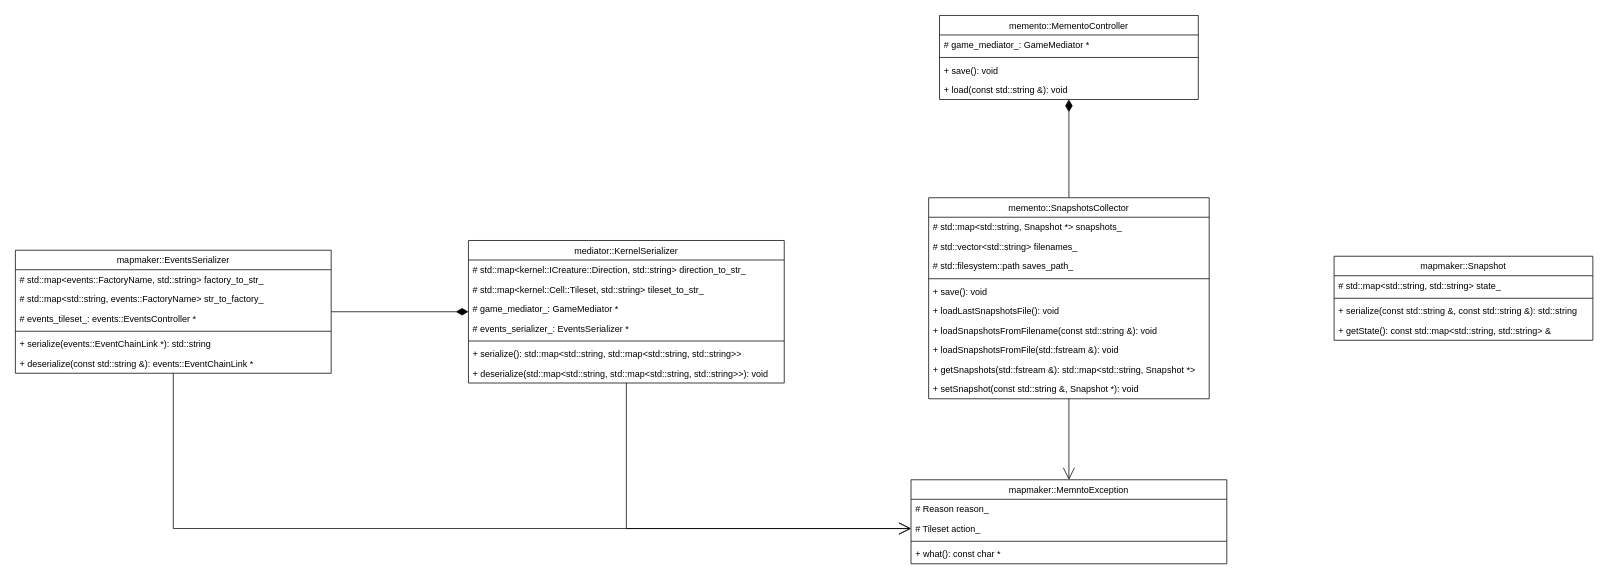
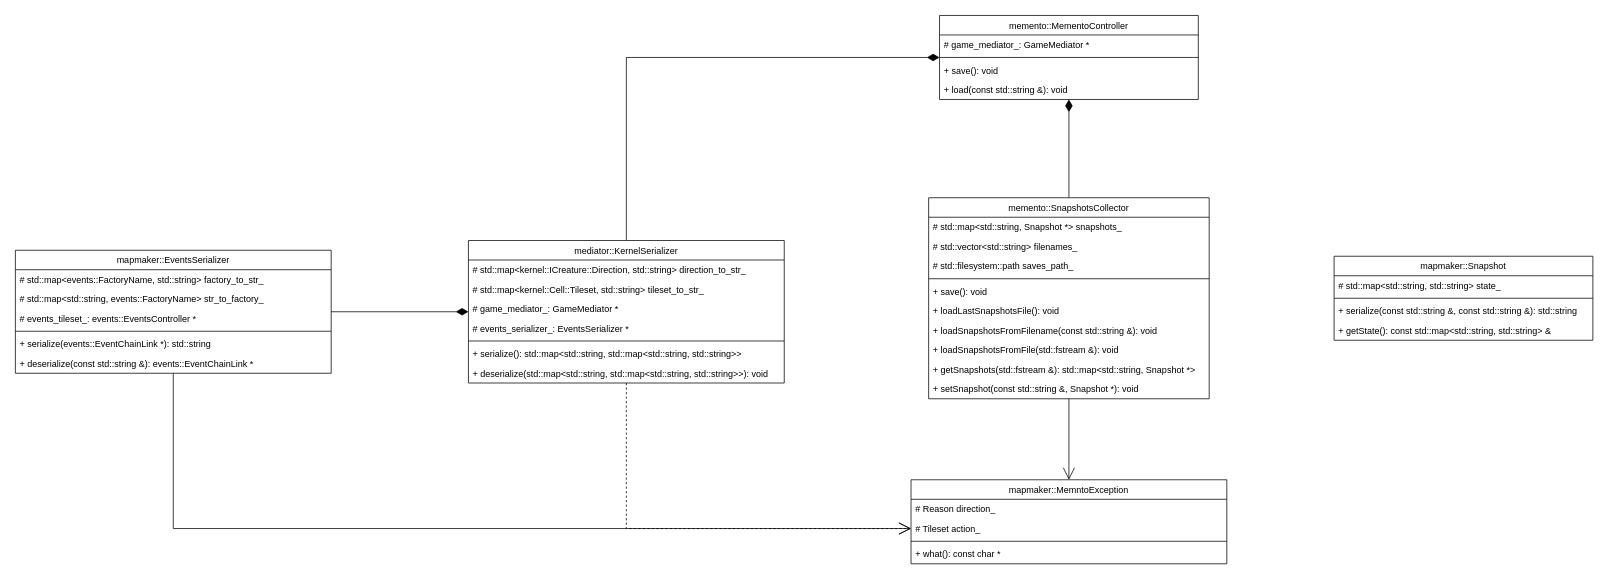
+ <mxCell id="15" style="edgeStyle=orthogonalEdgeStyle;rounded=0;orthogonalLoop=1;jettySize=auto;html=1;startArrow=diamondThin;startFill=1;endArrow=none;endFill=0;startSize=14;endSize=14;" edge="1" parent="1" source="16" target="28"><mxGeometry relative="1" as="geometry" /></mxCell>
- <mxCell id="27" style="edgeStyle=orthogonalEdgeStyle;rounded=0;orthogonalLoop=1;jettySize=auto;html=1;entryX=0;entryY=0.5;entryDx=0;entryDy=0;startArrow=none;startFill=0;endArrow=open;endFill=0;startSize=14;endSize=14;" edge="1" parent="1" source="28" target="46"><mxGeometry relative="1" as="geometry" /></mxCell>
+ <mxCell id="27" style="edgeStyle=orthogonalEdgeStyle;rounded=0;orthogonalLoop=1;jettySize=auto;html=1;entryX=0;entryY=0.5;entryDx=0;entryDy=0;startArrow=none;startFill=0;endArrow=open;endFill=0;startSize=14;endSize=14;dashed=1;" edge="1" parent="1" source="28" target="46"><mxGeometry relative="1" as="geometry" /></mxCell>
- <mxCell id="45" value="# Reason reason_" style="text;align=left;verticalAlign=top;spacingLeft=4;spacingRight=4;overflow=hidden;rotatable=0;points=[[0,0.5],[1,0.5]];portConstraint=eastwest;rounded=0;shadow=0;html=0;" vertex="1" parent="44"><mxGeometry y="26" width="421" height="26" as="geometry" /></mxCell>
+ <mxCell id="45" value="# Reason direction_" style="text;align=left;verticalAlign=top;spacingLeft=4;spacingRight=4;overflow=hidden;rotatable=0;points=[[0,0.5],[1,0.5]];portConstraint=eastwest;rounded=0;shadow=0;html=0;" vertex="1" parent="44"><mxGeometry y="26" width="421" height="26" as="geometry" /></mxCell>
